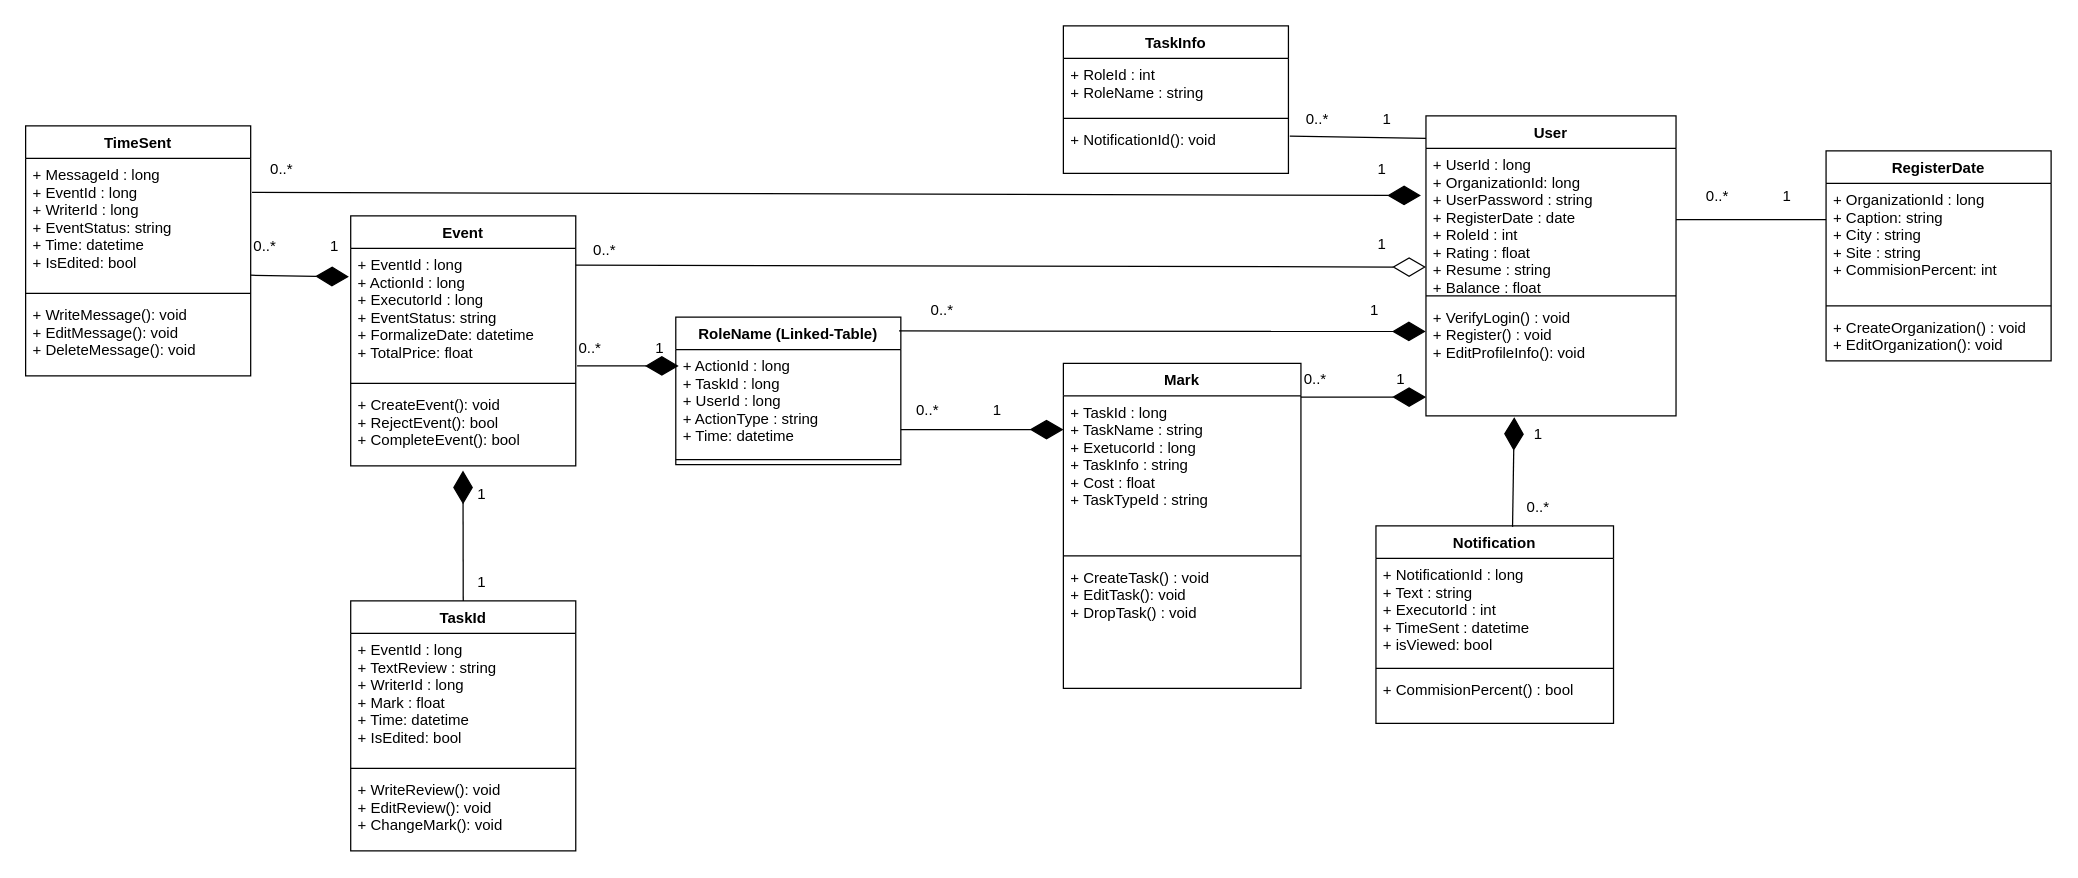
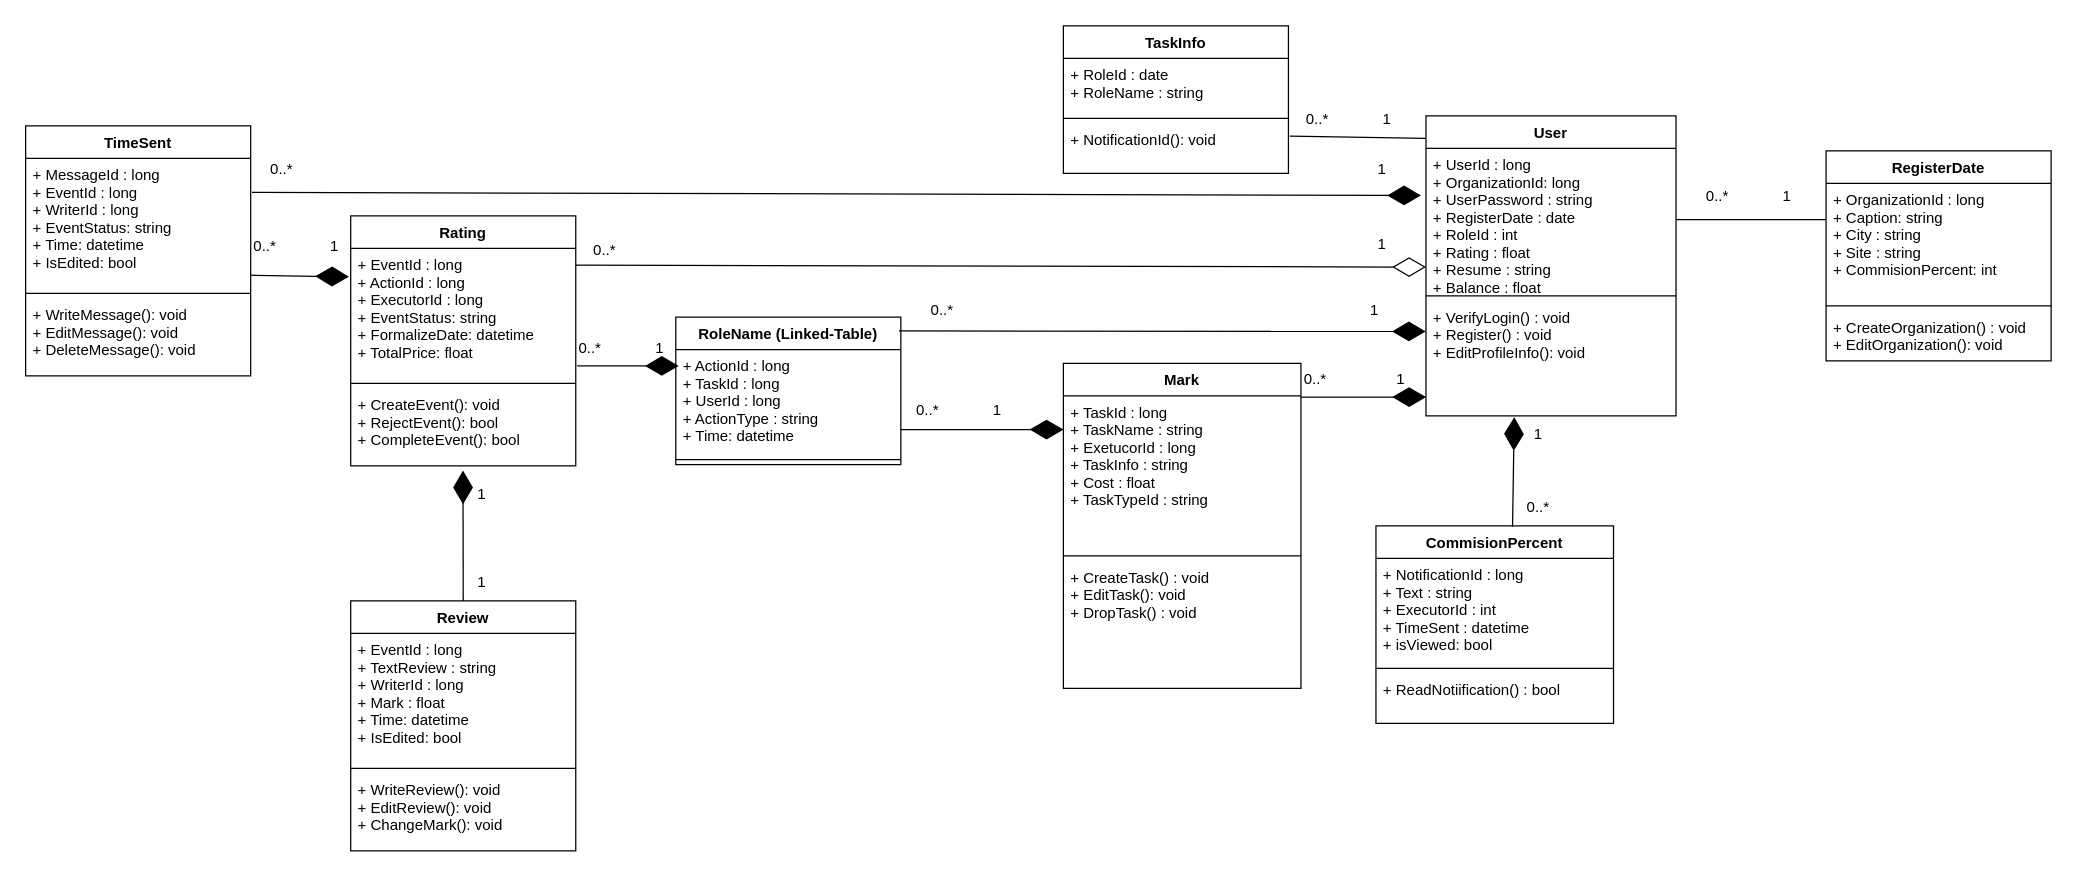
- <mxCell id="3" value="+ RoleId : int&#10;+ RoleName : string" style="text;strokeColor=none;fillColor=none;align=left;verticalAlign=top;spacingLeft=4;spacingRight=4;overflow=hidden;rotatable=0;points=[[0,0.5],[1,0.5]];portConstraint=eastwest;" parent="2" vertex="1"><mxGeometry y="26" width="180" height="44" as="geometry" /></mxCell>
+ <mxCell id="3" value="+ RoleId : date&#10;+ RoleName : string" style="text;strokeColor=none;fillColor=none;align=left;verticalAlign=top;spacingLeft=4;spacingRight=4;overflow=hidden;rotatable=0;points=[[0,0.5],[1,0.5]];portConstraint=eastwest;" parent="2" vertex="1"><mxGeometry y="26" width="180" height="44" as="geometry" /></mxCell>
- <mxCell id="32" value="Event" style="swimlane;fontStyle=1;align=center;verticalAlign=top;childLayout=stackLayout;horizontal=1;startSize=26;horizontalStack=0;resizeParent=1;resizeParentMax=0;resizeLast=0;collapsible=1;marginBottom=0;" vertex="1" parent="1"><mxGeometry x="280" y="172" width="180" height="200" as="geometry" /></mxCell>
+ <mxCell id="32" value="Rating" style="swimlane;fontStyle=1;align=center;verticalAlign=top;childLayout=stackLayout;horizontal=1;startSize=26;horizontalStack=0;resizeParent=1;resizeParentMax=0;resizeLast=0;collapsible=1;marginBottom=0;" vertex="1" parent="1"><mxGeometry x="280" y="172" width="180" height="200" as="geometry" /></mxCell>
- <mxCell id="17" value="Notification" style="swimlane;fontStyle=1;align=center;verticalAlign=top;childLayout=stackLayout;horizontal=1;startSize=26;horizontalStack=0;resizeParent=1;resizeParentMax=0;resizeLast=0;collapsible=1;marginBottom=0;" parent="1" vertex="1"><mxGeometry x="1100" y="420" width="190" height="158" as="geometry" /></mxCell>
+ <mxCell id="17" value="CommisionPercent" style="swimlane;fontStyle=1;align=center;verticalAlign=top;childLayout=stackLayout;horizontal=1;startSize=26;horizontalStack=0;resizeParent=1;resizeParentMax=0;resizeLast=0;collapsible=1;marginBottom=0;" parent="1" vertex="1"><mxGeometry x="1100" y="420" width="190" height="158" as="geometry" /></mxCell>
- <mxCell id="57" value="TaskId" style="swimlane;fontStyle=1;align=center;verticalAlign=top;childLayout=stackLayout;horizontal=1;startSize=26;horizontalStack=0;resizeParent=1;resizeParentMax=0;resizeLast=0;collapsible=1;marginBottom=0;" vertex="1" parent="1"><mxGeometry x="280" y="480" width="180" height="200" as="geometry" /></mxCell>
+ <mxCell id="57" value="Review" style="swimlane;fontStyle=1;align=center;verticalAlign=top;childLayout=stackLayout;horizontal=1;startSize=26;horizontalStack=0;resizeParent=1;resizeParentMax=0;resizeLast=0;collapsible=1;marginBottom=0;" vertex="1" parent="1"><mxGeometry x="280" y="480" width="180" height="200" as="geometry" /></mxCell>
- <mxCell id="20" value="+ CommisionPercent() : bool" style="text;strokeColor=none;fillColor=none;align=left;verticalAlign=top;spacingLeft=4;spacingRight=4;overflow=hidden;rotatable=0;points=[[0,0.5],[1,0.5]];portConstraint=eastwest;fontSize=12;" parent="17" vertex="1"><mxGeometry y="118" width="190" height="40" as="geometry" /></mxCell>
+ <mxCell id="20" value="+ ReadNotiification() : bool" style="text;strokeColor=none;fillColor=none;align=left;verticalAlign=top;spacingLeft=4;spacingRight=4;overflow=hidden;rotatable=0;points=[[0,0.5],[1,0.5]];portConstraint=eastwest;fontSize=12;" parent="17" vertex="1"><mxGeometry y="118" width="190" height="40" as="geometry" /></mxCell>
